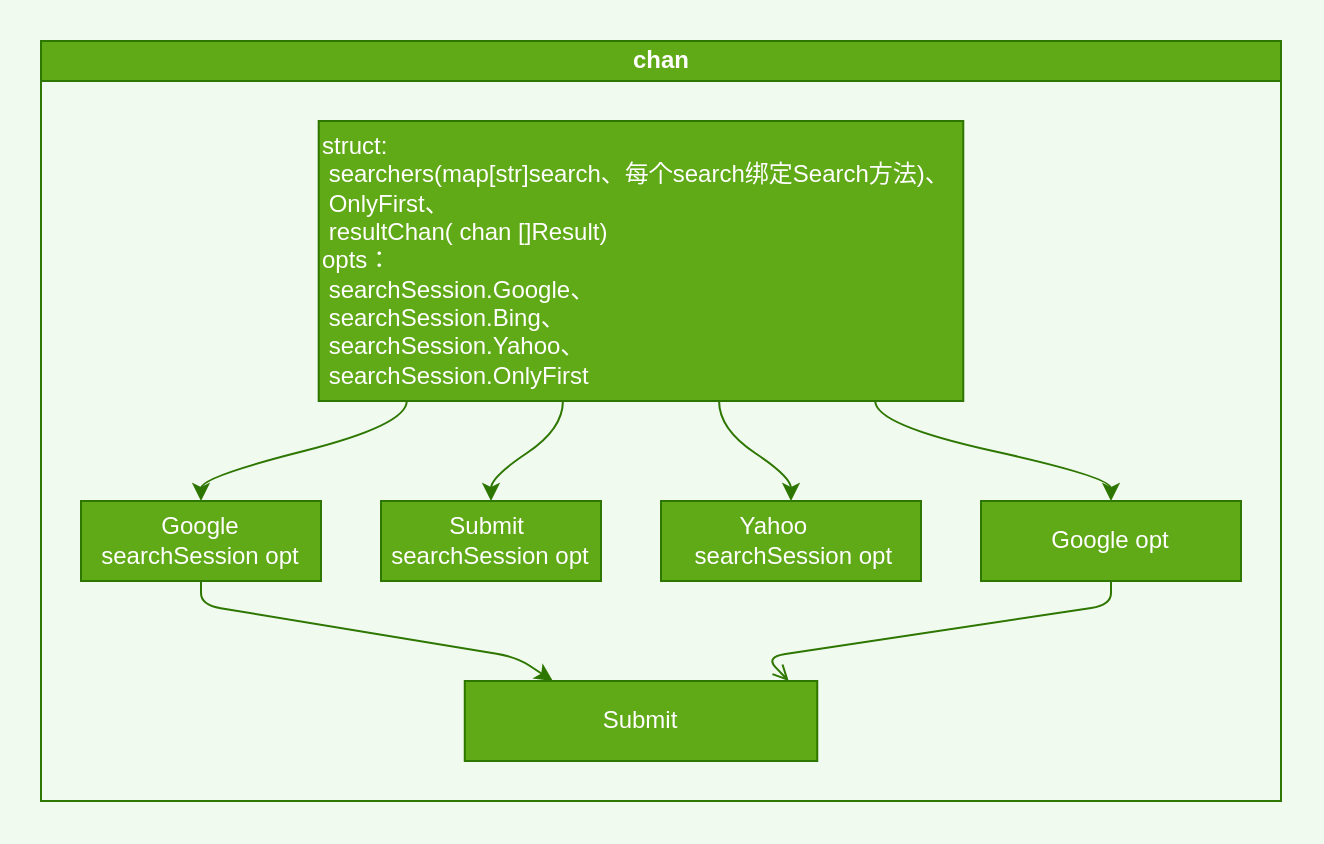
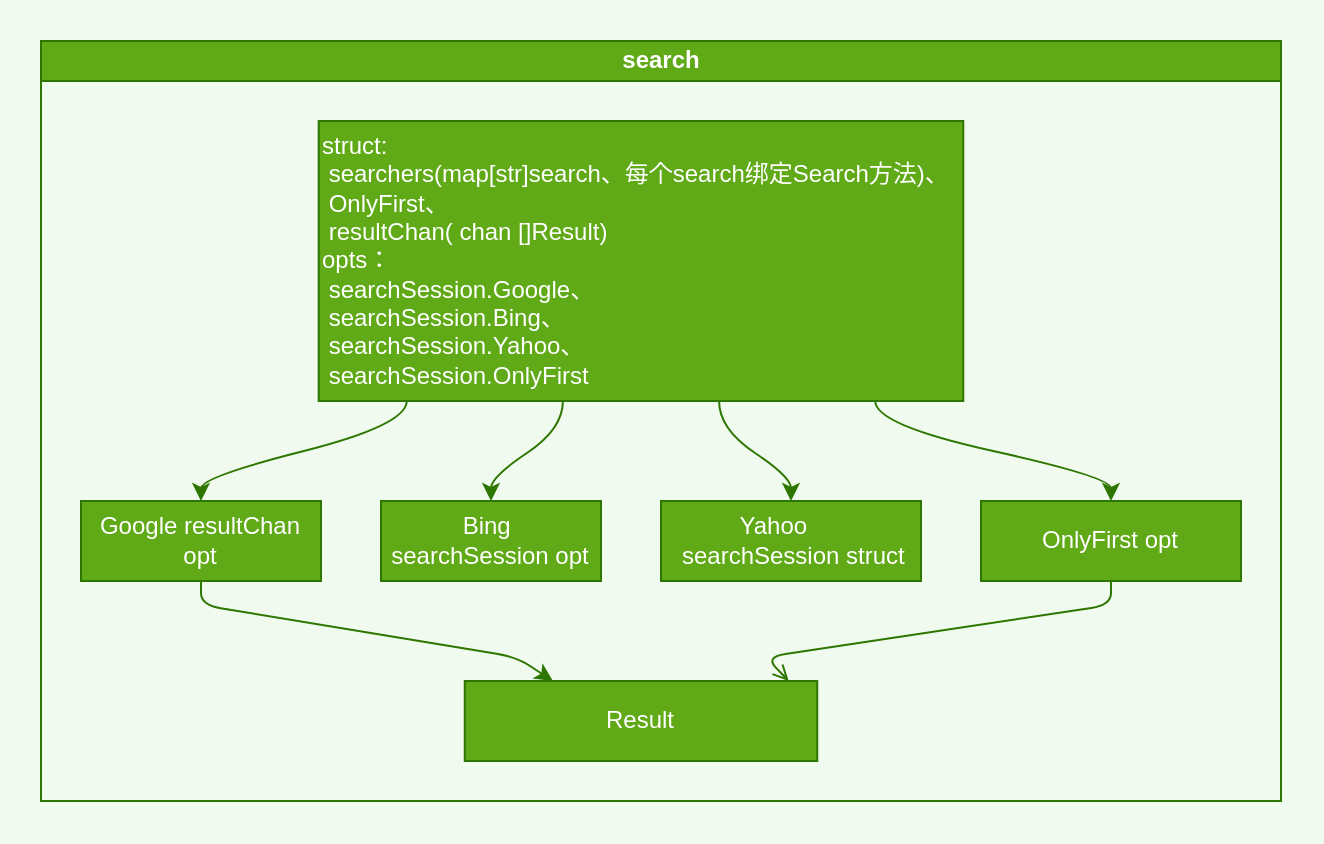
- <mxCell id="2" value="chan" style="swimlane;html=1;startSize=20;horizontal=1;childLayout=flowLayout;flowOrientation=north;resizable=0;interRankCellSpacing=50;containerType=tree;fillColor=#60a917;strokeColor=#2D7600;fontColor=#ffffff;" vertex="1" parent="1"><mxGeometry x="20" y="20" width="620" height="380" as="geometry"><mxRectangle x="280" y="60" width="150" height="20" as="alternateBounds" /></mxGeometry></mxCell>
+ <mxCell id="2" value="search" style="swimlane;html=1;startSize=20;horizontal=1;childLayout=flowLayout;flowOrientation=north;resizable=0;interRankCellSpacing=50;containerType=tree;fillColor=#60a917;strokeColor=#2D7600;fontColor=#ffffff;" vertex="1" parent="1"><mxGeometry x="20" y="20" width="620" height="380" as="geometry"><mxRectangle x="280" y="60" width="150" height="20" as="alternateBounds" /></mxGeometry></mxCell>
- <mxCell id="4" value="Google searchSession opt" style="whiteSpace=wrap;html=1;fillColor=#60a917;strokeColor=#2D7600;fontColor=#ffffff;" vertex="1" parent="2"><mxGeometry x="20" y="230" width="120" height="40" as="geometry" /></mxCell>
+ <mxCell id="4" value="Google resultChan opt" style="whiteSpace=wrap;html=1;fillColor=#60a917;strokeColor=#2D7600;fontColor=#ffffff;" vertex="1" parent="2"><mxGeometry x="20" y="230" width="120" height="40" as="geometry" /></mxCell>
- <mxCell id="6" value="Submit&amp;nbsp; searchSession opt" style="whiteSpace=wrap;html=1;fillColor=#60a917;strokeColor=#2D7600;fontColor=#ffffff;" vertex="1" parent="2"><mxGeometry x="170" y="230" width="110" height="40" as="geometry" /></mxCell>
+ <mxCell id="6" value="Bing&amp;nbsp; searchSession opt" style="whiteSpace=wrap;html=1;fillColor=#60a917;strokeColor=#2D7600;fontColor=#ffffff;" vertex="1" parent="2"><mxGeometry x="170" y="230" width="110" height="40" as="geometry" /></mxCell>
- <mxCell id="9" value="Yahoo&amp;nbsp; &amp;nbsp; &amp;nbsp; &amp;nbsp;searchSession opt" style="whiteSpace=wrap;html=1;fillColor=#60a917;strokeColor=#2D7600;fontColor=#ffffff;" vertex="1" parent="2"><mxGeometry x="310" y="230" width="130" height="40" as="geometry" /></mxCell>
+ <mxCell id="9" value="Yahoo&amp;nbsp; &amp;nbsp; &amp;nbsp; &amp;nbsp;searchSession struct" style="whiteSpace=wrap;html=1;fillColor=#60a917;strokeColor=#2D7600;fontColor=#ffffff;" vertex="1" parent="2"><mxGeometry x="310" y="230" width="130" height="40" as="geometry" /></mxCell>
- <mxCell id="13" value="Google opt" style="whiteSpace=wrap;html=1;fillColor=#60a917;strokeColor=#2D7600;fontColor=#ffffff;" vertex="1" parent="2"><mxGeometry x="470" y="230" width="130" height="40" as="geometry" /></mxCell>
+ <mxCell id="13" value="OnlyFirst opt" style="whiteSpace=wrap;html=1;fillColor=#60a917;strokeColor=#2D7600;fontColor=#ffffff;" vertex="1" parent="2"><mxGeometry x="470" y="230" width="130" height="40" as="geometry" /></mxCell>
- <mxCell id="10" value="Submit" style="whiteSpace=wrap;html=1;fillColor=#60a917;strokeColor=#2D7600;fontColor=#ffffff;" vertex="1" parent="2"><mxGeometry x="211.875" y="320" width="176.25" height="40" as="geometry" /></mxCell>
+ <mxCell id="10" value="Result" style="whiteSpace=wrap;html=1;fillColor=#60a917;strokeColor=#2D7600;fontColor=#ffffff;" vertex="1" parent="2"><mxGeometry x="211.875" y="320" width="176.25" height="40" as="geometry" /></mxCell>
